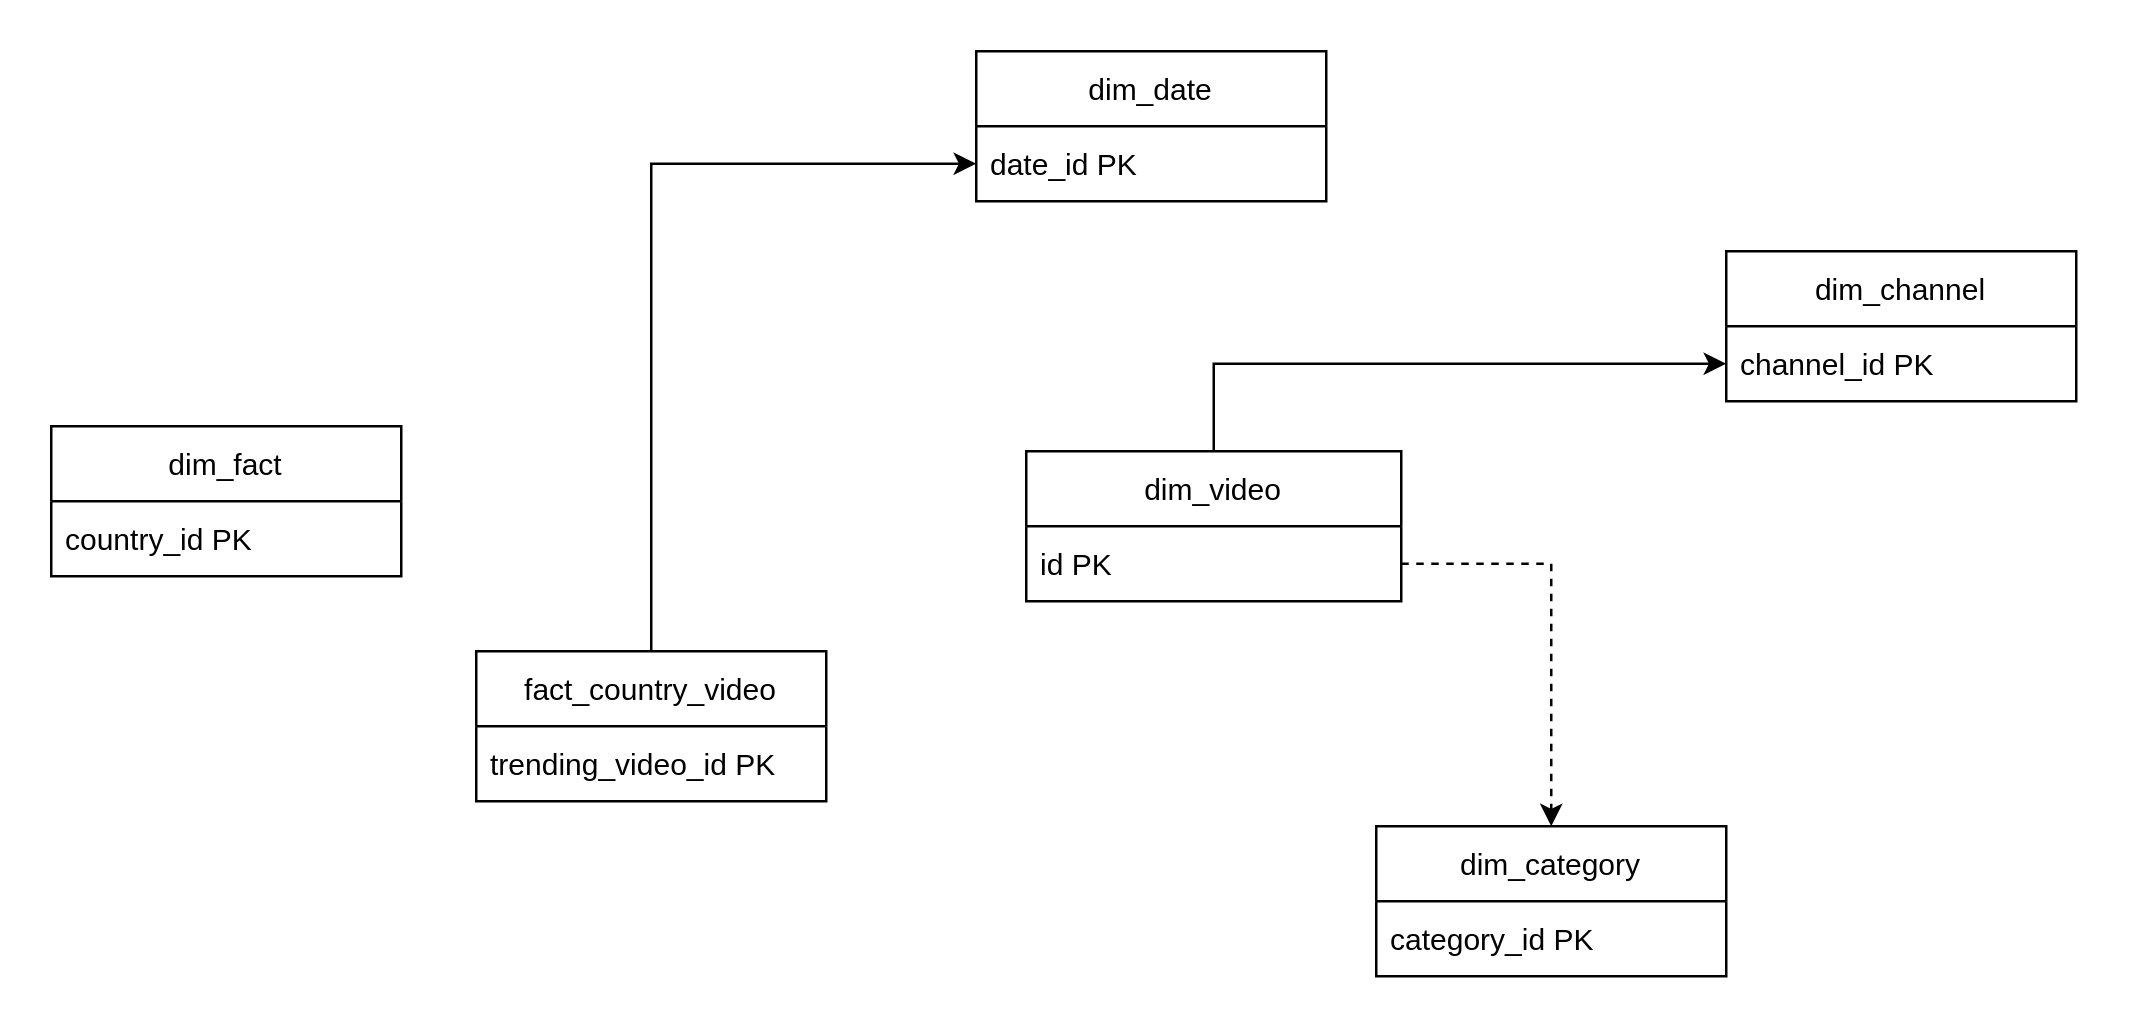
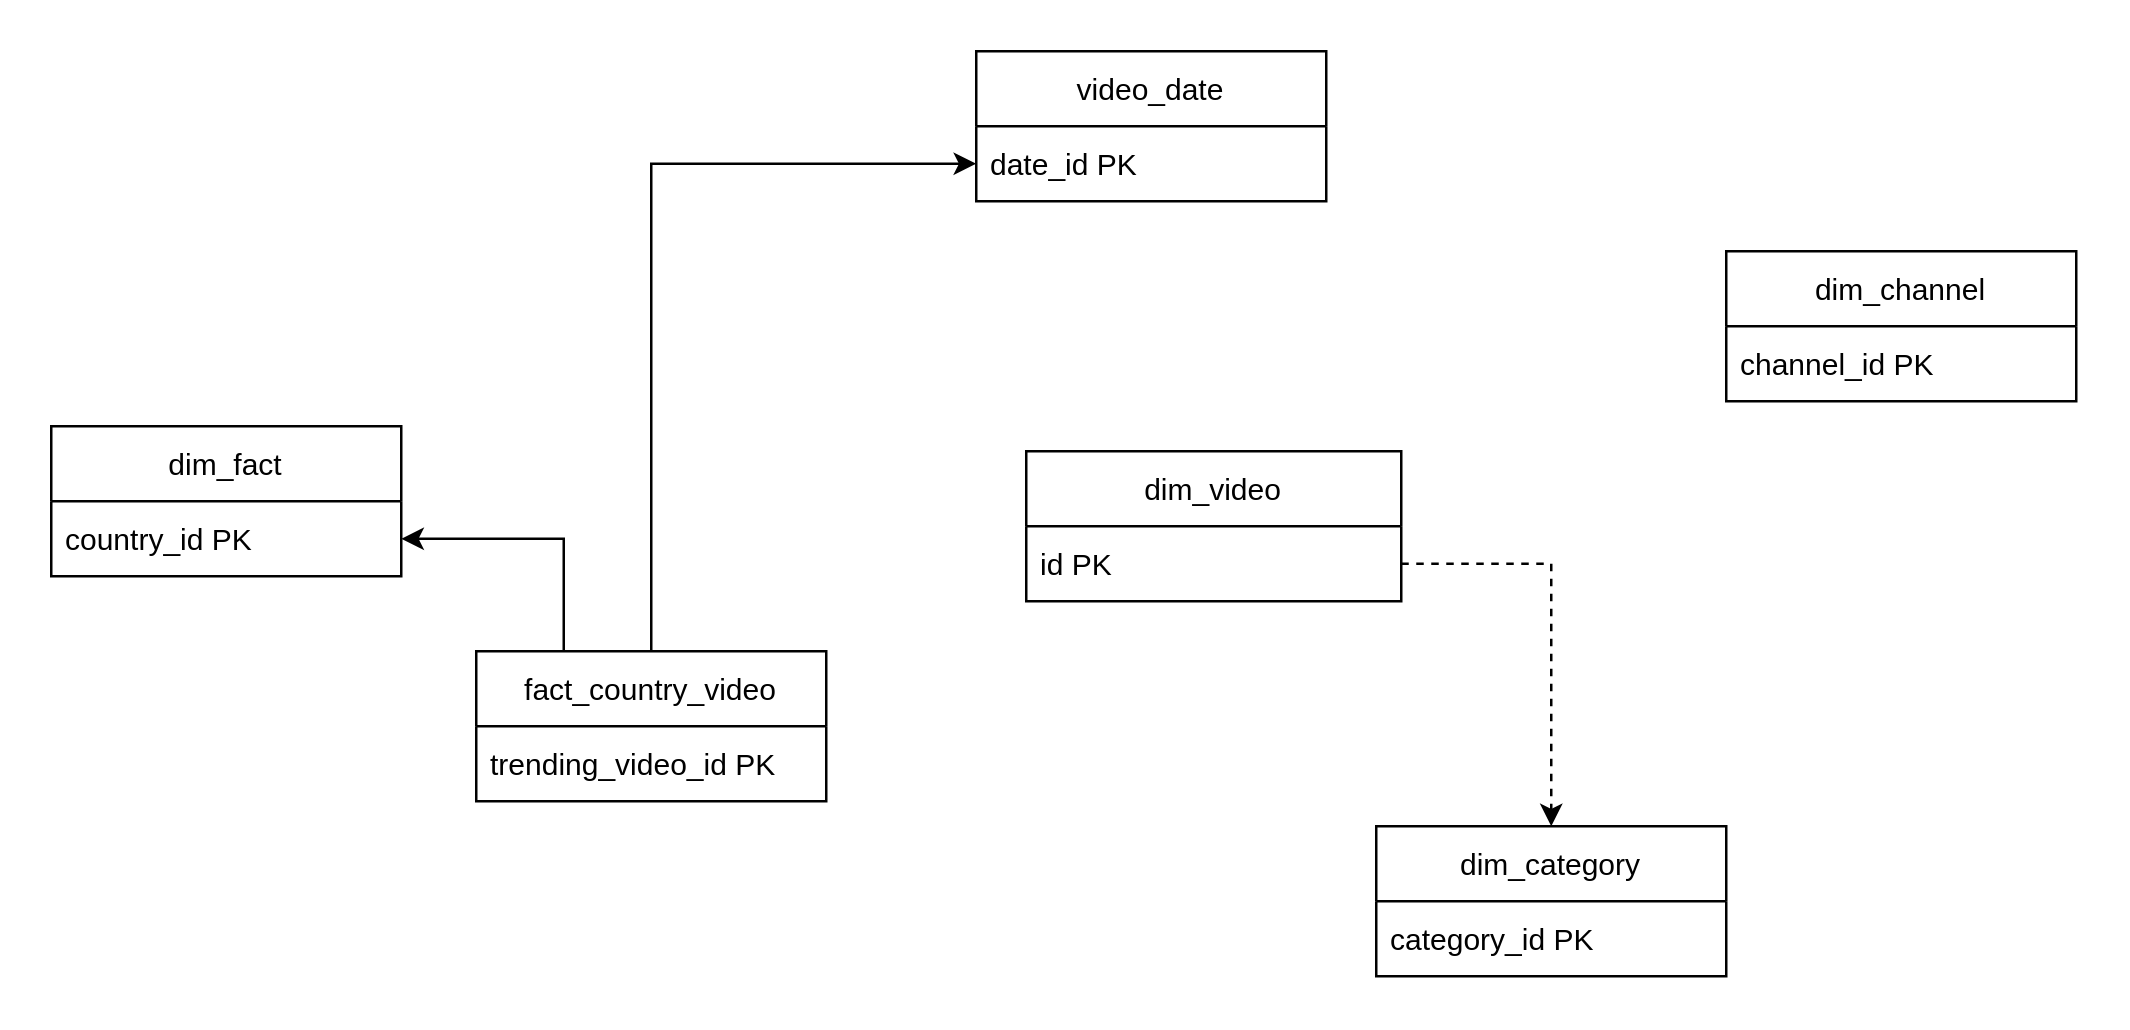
- <mxCell id="16" value="dim_date" style="swimlane;fontStyle=0;childLayout=stackLayout;horizontal=1;startSize=30;horizontalStack=0;resizeParent=1;resizeParentMax=0;resizeLast=0;collapsible=1;marginBottom=0;" vertex="1" parent="1"><mxGeometry x="390" y="20" width="140" height="60" as="geometry" /></mxCell>
+ <mxCell id="16" value="video_date" style="swimlane;fontStyle=0;childLayout=stackLayout;horizontal=1;startSize=30;horizontalStack=0;resizeParent=1;resizeParentMax=0;resizeLast=0;collapsible=1;marginBottom=0;" vertex="1" parent="1"><mxGeometry x="390" y="20" width="140" height="60" as="geometry" /></mxCell>
- <mxCell id="13" style="edgeStyle=orthogonalEdgeStyle;rounded=0;orthogonalLoop=1;jettySize=auto;html=1;exitX=0.5;exitY=0;exitDx=0;exitDy=0;" edge="1" parent="1" source="4" target="7"><mxGeometry relative="1" as="geometry"><mxPoint x="680" y="275" as="sourcePoint" /><Array as="points"><mxPoint x="485" y="145" /></Array></mxGeometry></mxCell>
+ <mxCell id="15" style="edgeStyle=orthogonalEdgeStyle;rounded=0;orthogonalLoop=1;jettySize=auto;html=1;entryX=1;entryY=0.5;entryDx=0;entryDy=0;exitX=0.25;exitY=0;exitDx=0;exitDy=0;" edge="1" parent="1" source="9" target="12"><mxGeometry relative="1" as="geometry"><mxPoint x="270" y="345" as="sourcePoint" /><mxPoint x="160" y="245" as="targetPoint" /></mxGeometry></mxCell>
